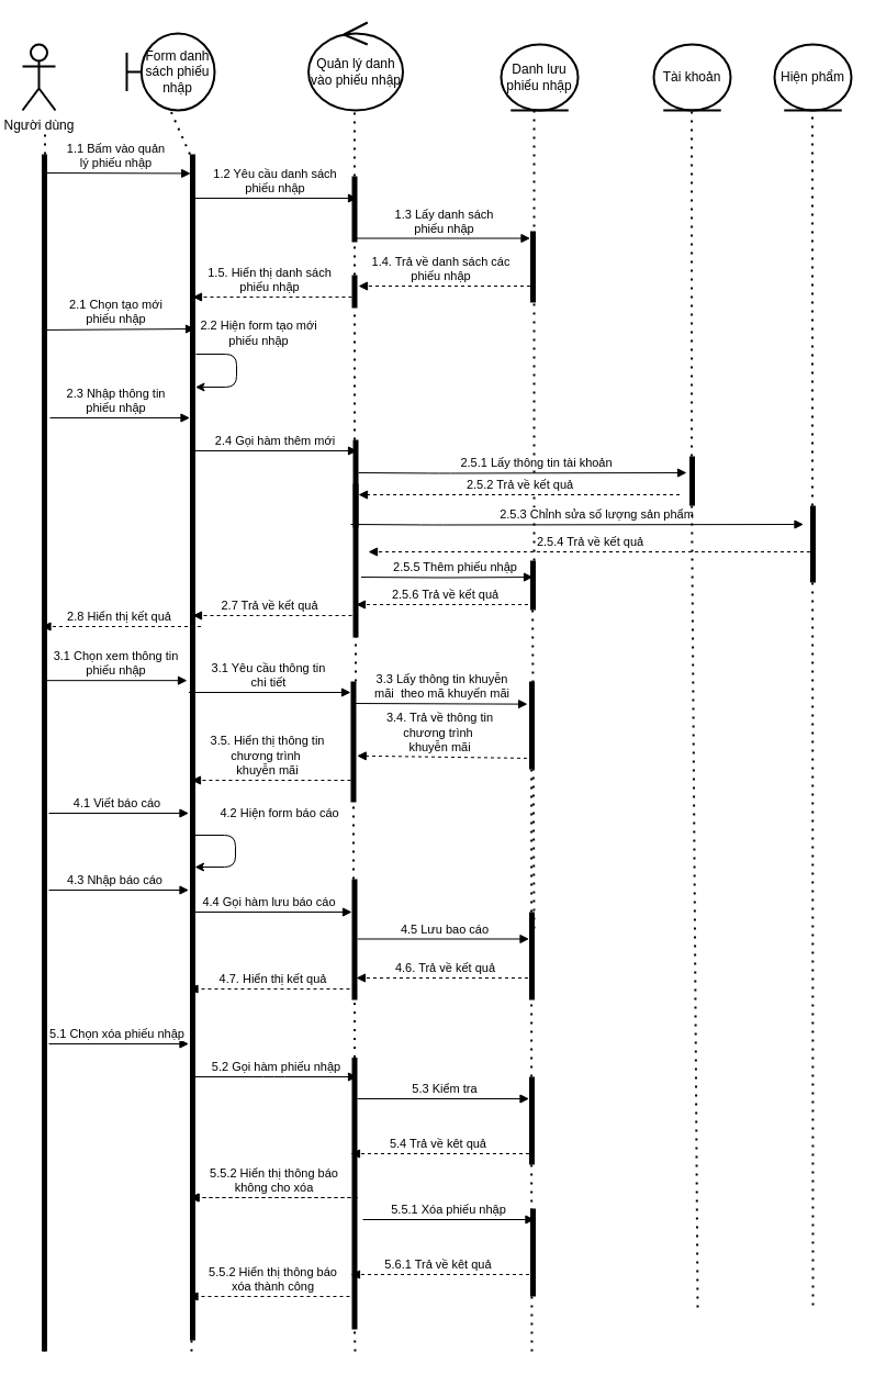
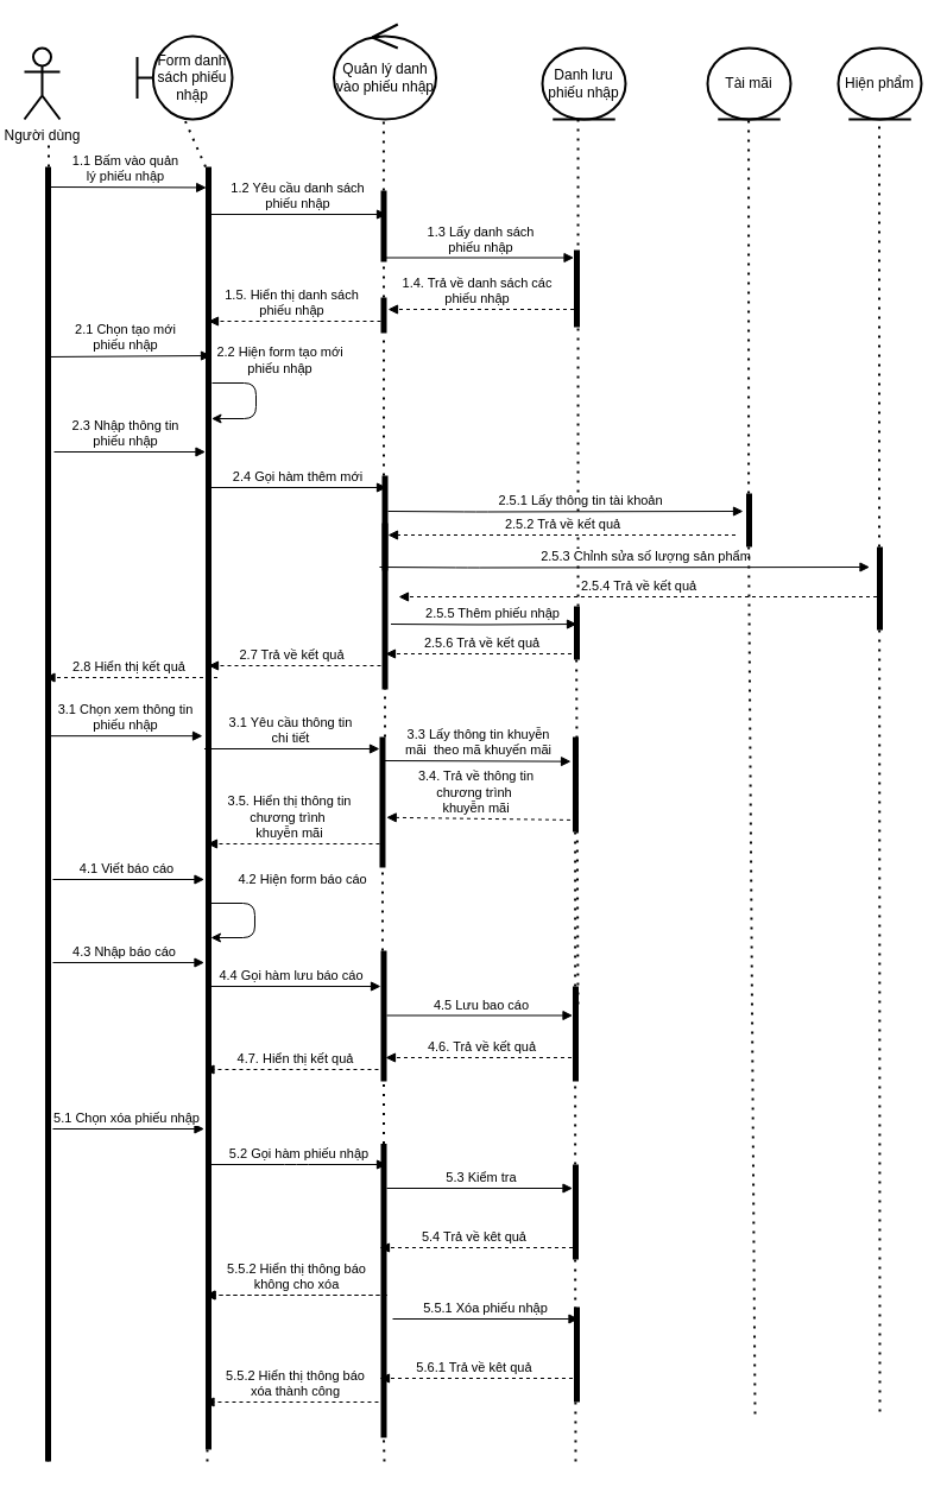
- <mxCell id="70" value="Tài khoản" style="ellipse;shape=umlEntity;whiteSpace=wrap;html=1;strokeWidth=2;fillColor=none;gradientColor=none;" parent="1" vertex="1"><mxGeometry x="595" y="40" width="70" height="60" as="geometry" /></mxCell>
+ <mxCell id="70" value="Tài mãi" style="ellipse;shape=umlEntity;whiteSpace=wrap;html=1;strokeWidth=2;fillColor=none;gradientColor=none;" parent="1" vertex="1"><mxGeometry x="595" y="40" width="70" height="60" as="geometry" /></mxCell>
